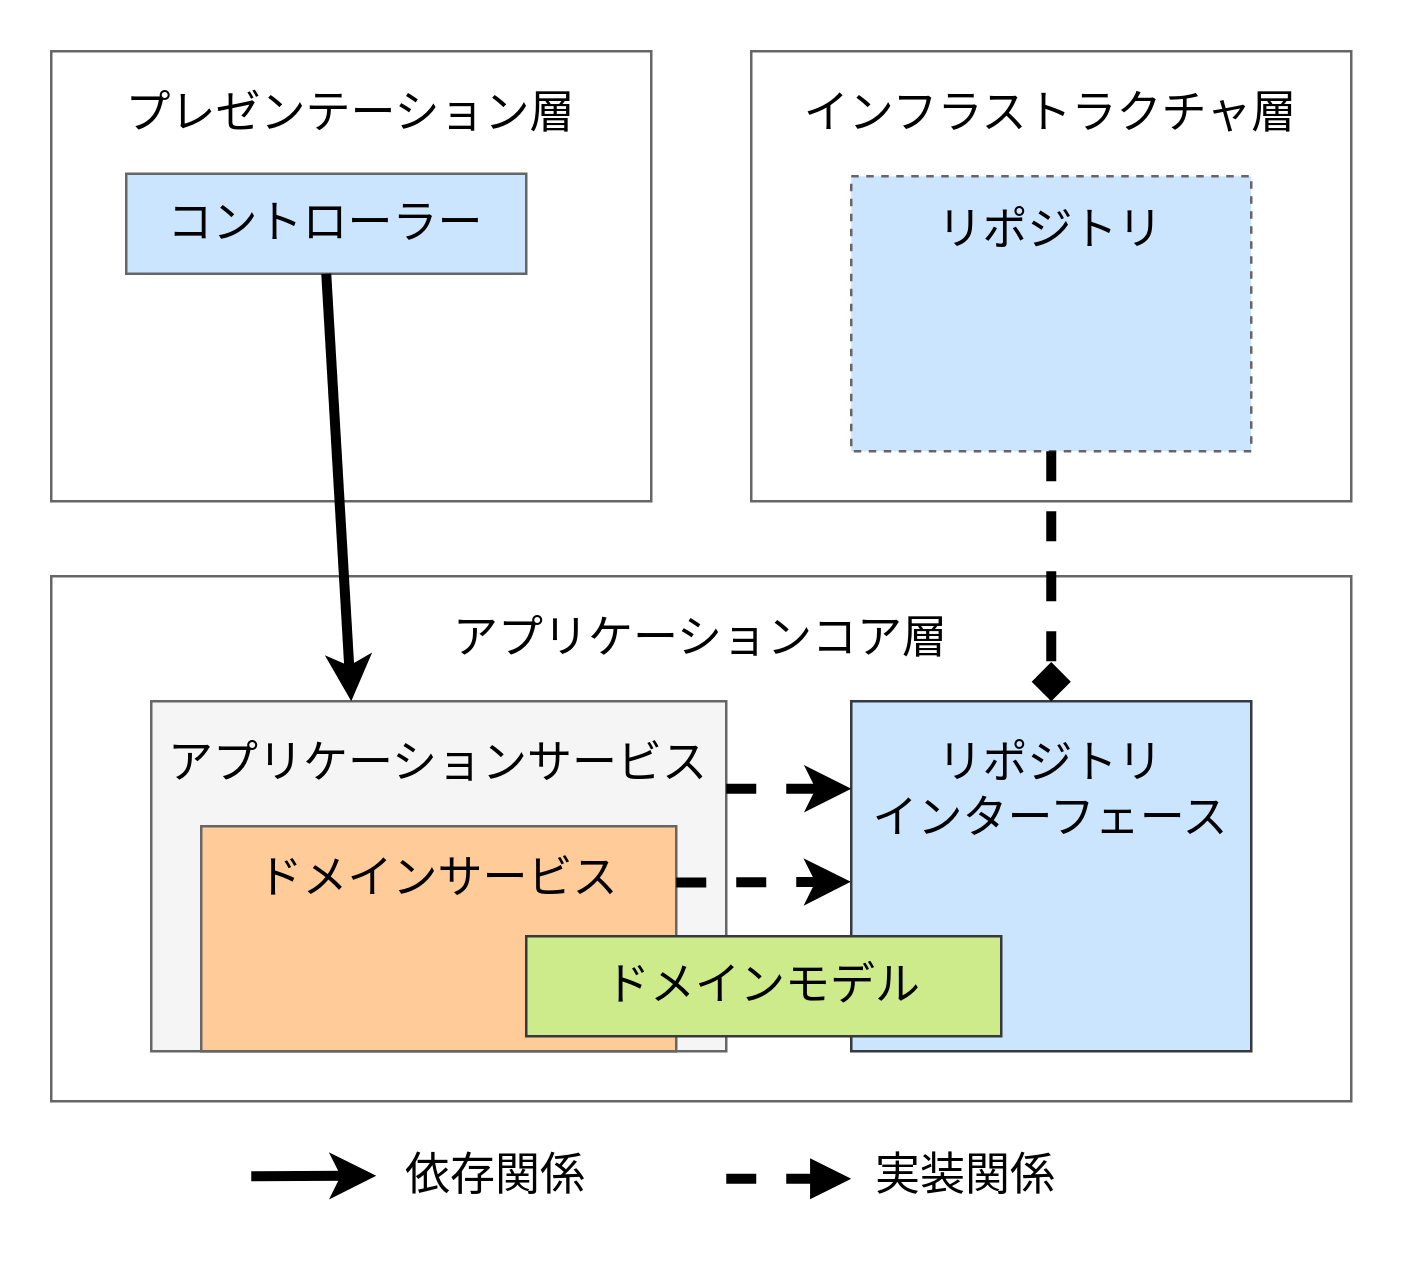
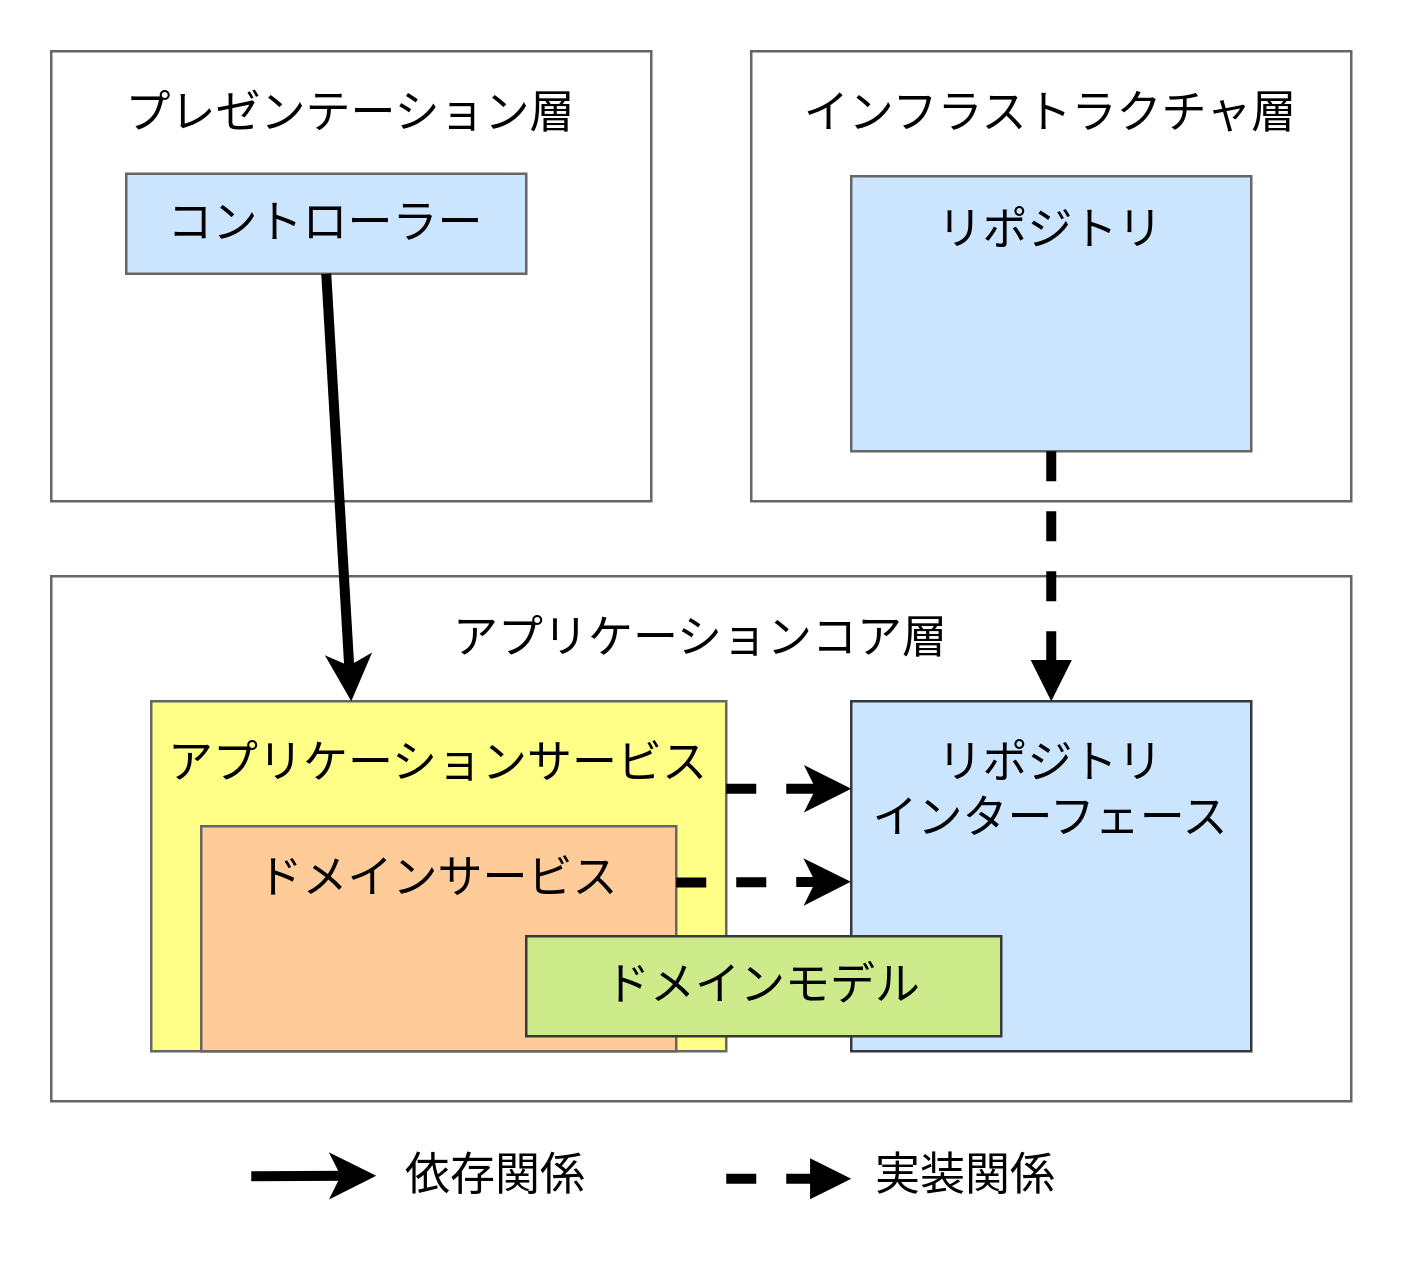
- <mxCell id="7" value="&lt;font color=&quot;#000000&quot;&gt;リポジトリ&lt;br&gt;&lt;br&gt;&lt;br&gt;&lt;br&gt;&lt;/font&gt;" style="rounded=0;whiteSpace=wrap;html=1;fontFamily=Noto Sans JP;fontSize=18;fillColor=#cce5ff;strokeColor=#666666;strokeWidth=1;spacingLeft=0;fontSource=https%3A%2F%2Ffonts.googleapis.com%2Fcss%3Ffamily%3DNoto%2BSans%2BJP;dashed=1;" vertex="1" parent="1"><mxGeometry x="340" y="70" width="160" height="110" as="geometry" /></mxCell>
+ <mxCell id="7" value="&lt;font color=&quot;#000000&quot;&gt;リポジトリ&lt;br&gt;&lt;br&gt;&lt;br&gt;&lt;br&gt;&lt;/font&gt;" style="rounded=0;whiteSpace=wrap;html=1;fontFamily=Noto Sans JP;fontSize=18;fillColor=#cce5ff;strokeColor=#666666;strokeWidth=1;spacingLeft=0;fontSource=https%3A%2F%2Ffonts.googleapis.com%2Fcss%3Ffamily%3DNoto%2BSans%2BJP;" vertex="1" parent="1"><mxGeometry x="340" y="70" width="160" height="110" as="geometry" /></mxCell>
- <mxCell id="11" style="edgeStyle=none;sketch=0;html=1;exitX=0.5;exitY=1;exitDx=0;exitDy=0;shadow=0;fontColor=#000000;endArrow=diamond;endFill=1;strokeColor=#000000;strokeWidth=4;dashed=1;" edge="1" parent="1" source="7" target="8"><mxGeometry relative="1" as="geometry"><mxPoint x="435" y="310" as="sourcePoint" /><mxPoint x="469.057" y="465.94" as="targetPoint" /></mxGeometry></mxCell>
+ <mxCell id="11" style="edgeStyle=none;sketch=0;html=1;exitX=0.5;exitY=1;exitDx=0;exitDy=0;shadow=0;fontColor=#000000;endArrow=block;endFill=1;strokeColor=#000000;strokeWidth=4;dashed=1;" edge="1" parent="1" source="7" target="8"><mxGeometry relative="1" as="geometry"><mxPoint x="435" y="310" as="sourcePoint" /><mxPoint x="469.057" y="465.94" as="targetPoint" /></mxGeometry></mxCell>
- <mxCell id="3" value="&lt;div&gt;&lt;font color=&quot;#000000&quot;&gt;アプリケーションサービス&lt;/font&gt;&lt;/div&gt;" style="rounded=0;whiteSpace=wrap;html=1;fontFamily=Noto Sans JP;fontSize=18;fillColor=#f5f5f5;strokeColor=#666666;strokeWidth=1;spacingLeft=0;fontSource=https%3A%2F%2Ffonts.googleapis.com%2Fcss%3Ffamily%3DNoto%2BSans%2BJP;align=center;verticalAlign=top;spacingTop=8;" vertex="1" parent="1"><mxGeometry x="60" y="280" width="230" height="140" as="geometry" /></mxCell>
+ <mxCell id="3" value="&lt;div&gt;&lt;font color=&quot;#000000&quot;&gt;アプリケーションサービス&lt;/font&gt;&lt;/div&gt;" style="rounded=0;whiteSpace=wrap;html=1;fontFamily=Noto Sans JP;fontSize=18;fillColor=#ffff88;strokeColor=#666666;strokeWidth=1;spacingLeft=0;fontSource=https%3A%2F%2Ffonts.googleapis.com%2Fcss%3Ffamily%3DNoto%2BSans%2BJP;align=center;verticalAlign=top;spacingTop=8;" vertex="1" parent="1"><mxGeometry x="60" y="280" width="230" height="140" as="geometry" /></mxCell>
